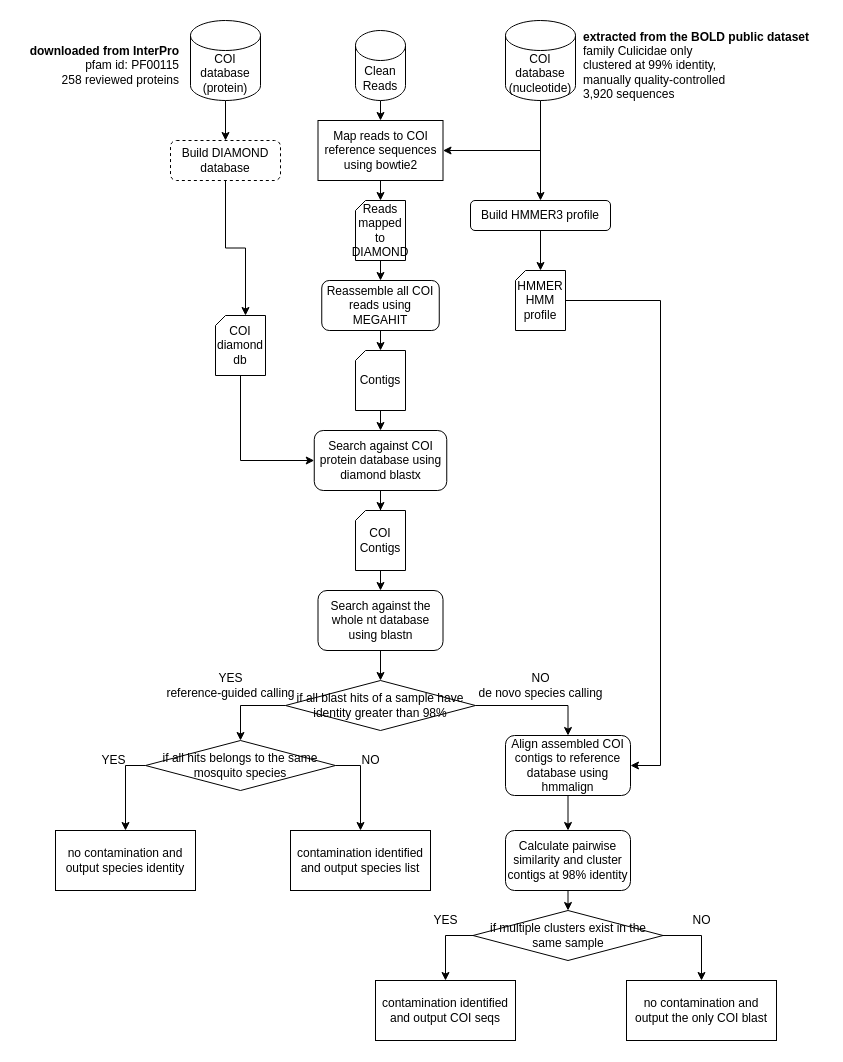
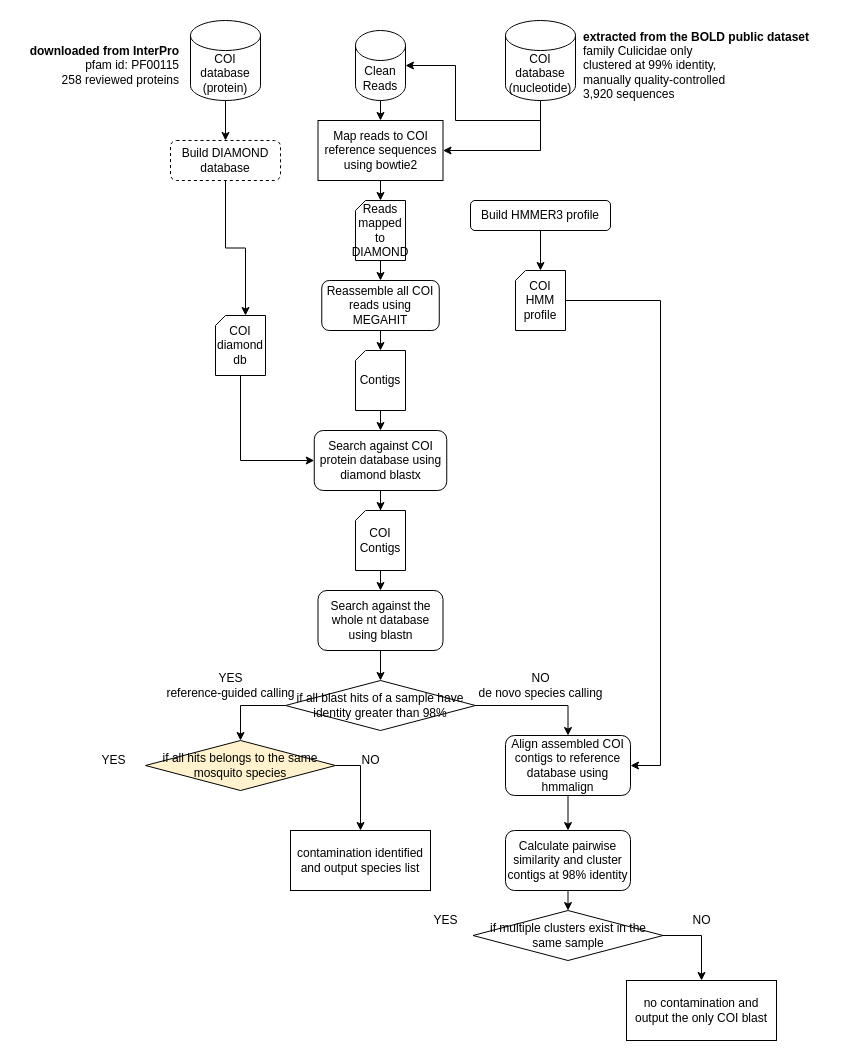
- <mxCell id="35" style="edgeStyle=orthogonalEdgeStyle;rounded=0;orthogonalLoop=1;jettySize=auto;html=1;exitX=0.5;exitY=1;exitDx=0;exitDy=0;exitPerimeter=0;entryX=0.5;entryY=0;entryDx=0;entryDy=0;fontSize=12;" edge="1" parent="1" source="36" target="38"><mxGeometry relative="1" as="geometry" /></mxCell>
+ <mxCell id="35" style="edgeStyle=orthogonalEdgeStyle;rounded=0;orthogonalLoop=1;jettySize=auto;html=1;exitX=0.5;exitY=1;exitDx=0;exitDy=0;exitPerimeter=0;fontSize=12;" edge="1" parent="1" source="36" target="5"><mxGeometry relative="1" as="geometry" /></mxCell>
- <mxCell id="40" value="HMMER HMM profile" style="shape=card;whiteSpace=wrap;html=1;size=10;" vertex="1" parent="1"><mxGeometry x="515" y="270" width="50" height="60" as="geometry" /></mxCell>
+ <mxCell id="40" value="COI HMM profile" style="shape=card;whiteSpace=wrap;html=1;size=10;" vertex="1" parent="1"><mxGeometry x="515" y="270" width="50" height="60" as="geometry" /></mxCell>
- <mxCell id="27" value="if all hits belongs to the same mosquito species" style="rhombus;whiteSpace=wrap;html=1;align=center;fontSize=12;" vertex="1" parent="1"><mxGeometry x="145" y="740" width="190" height="50" as="geometry" /></mxCell>
+ <mxCell id="27" value="if all hits belongs to the same mosquito species" style="rhombus;whiteSpace=wrap;html=1;align=center;fontSize=12;fillColor=#fff2cc;" vertex="1" parent="1"><mxGeometry x="145" y="740" width="190" height="50" as="geometry" /></mxCell>
- <mxCell id="26" style="edgeStyle=orthogonalEdgeStyle;rounded=0;orthogonalLoop=1;jettySize=auto;html=1;exitX=0;exitY=0.5;exitDx=0;exitDy=0;entryX=0.5;entryY=0;entryDx=0;entryDy=0;fontSize=12;" edge="1" parent="1" source="27" target="31"><mxGeometry relative="1" as="geometry" /></mxCell>
- <mxCell id="31" value="no contamination and output species identity" style="rounded=0;whiteSpace=wrap;html=1;fontSize=12;align=center;" vertex="1" parent="1"><mxGeometry x="55" y="830" width="140" height="60" as="geometry" /></mxCell>
- <mxCell id="49" style="edgeStyle=orthogonalEdgeStyle;rounded=0;orthogonalLoop=1;jettySize=auto;html=1;exitX=0;exitY=0.5;exitDx=0;exitDy=0;entryX=0.5;entryY=0;entryDx=0;entryDy=0;fontSize=12;" edge="1" parent="1" source="51" target="52"><mxGeometry relative="1" as="geometry" /></mxCell>
- <mxCell id="52" value="contamination identified and output COI seqs" style="rounded=0;whiteSpace=wrap;html=1;fontSize=12;align=center;" vertex="1" parent="1"><mxGeometry x="375" y="980" width="140" height="60" as="geometry" /></mxCell>
